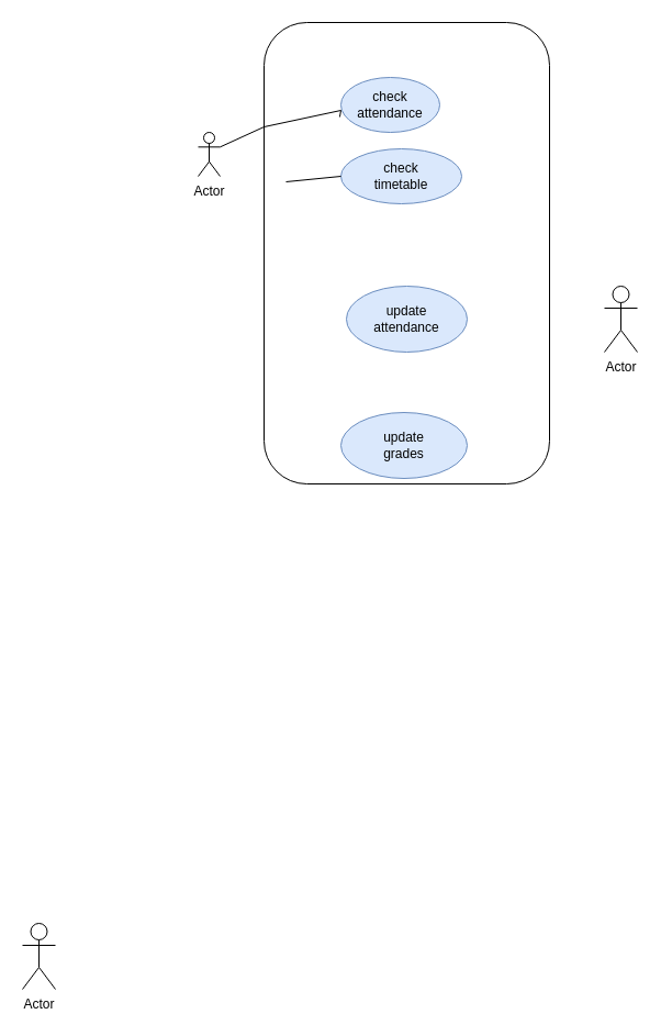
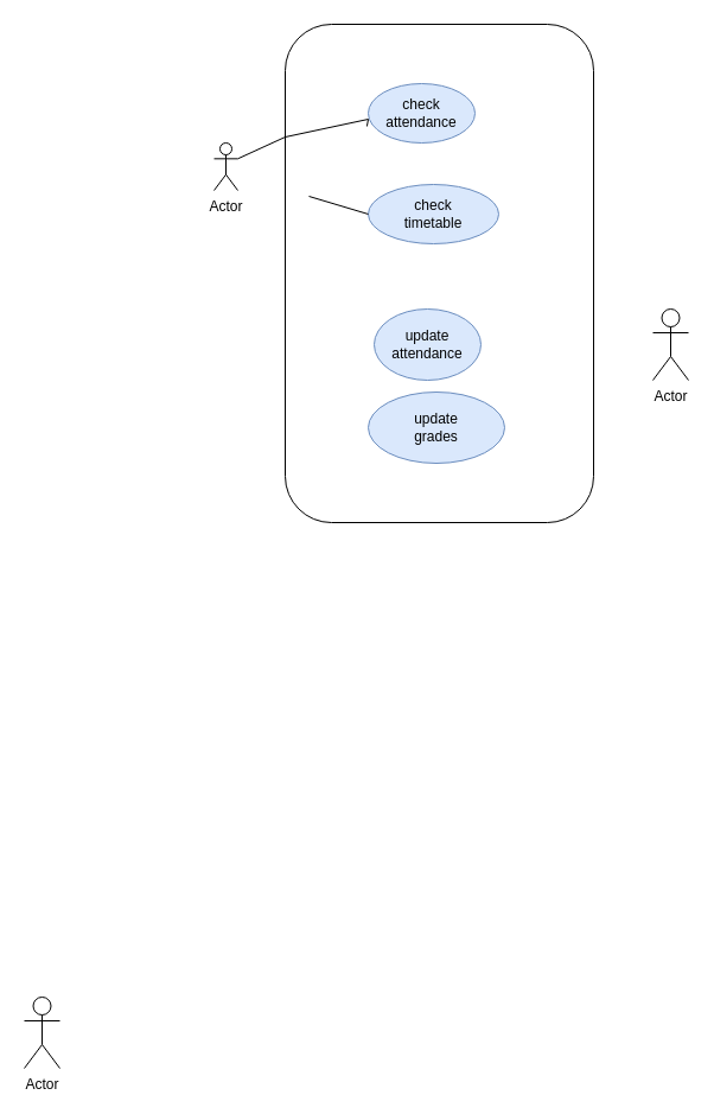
- <mxCell id="5" value="check&lt;br&gt;timetable" style="ellipse;whiteSpace=wrap;html=1;fillColor=#dae8fc;strokeColor=#6c8ebf;" parent="1" vertex="1"><mxGeometry x="310" y="135" width="110" height="50" as="geometry" /></mxCell>
+ <mxCell id="5" value="check&lt;br&gt;timetable" style="ellipse;whiteSpace=wrap;html=1;fillColor=#dae8fc;strokeColor=#6c8ebf;" parent="1" vertex="1"><mxGeometry x="310" y="155" width="110" height="50" as="geometry" /></mxCell>
- <mxCell id="6" value="update&lt;br&gt;attendance" style="ellipse;whiteSpace=wrap;html=1;direction=west;fillColor=#dae8fc;strokeColor=#6c8ebf;" parent="1" vertex="1"><mxGeometry x="315" y="260" width="110" height="60" as="geometry" /></mxCell>
+ <mxCell id="6" value="update&lt;br&gt;attendance" style="ellipse;whiteSpace=wrap;html=1;direction=west;fillColor=#dae8fc;strokeColor=#6c8ebf;" parent="1" vertex="1"><mxGeometry x="315" y="260" width="90" height="60" as="geometry" /></mxCell>
- <mxCell id="7" value="update&lt;br&gt;grades" style="ellipse;whiteSpace=wrap;html=1;fillColor=#dae8fc;strokeColor=#6c8ebf;" parent="1" vertex="1"><mxGeometry x="310" y="375" width="115" height="60" as="geometry" /></mxCell>
+ <mxCell id="7" value="update&lt;br&gt;grades" style="ellipse;whiteSpace=wrap;html=1;fillColor=#dae8fc;strokeColor=#6c8ebf;" parent="1" vertex="1"><mxGeometry x="310" y="330" width="115" height="60" as="geometry" /></mxCell>
